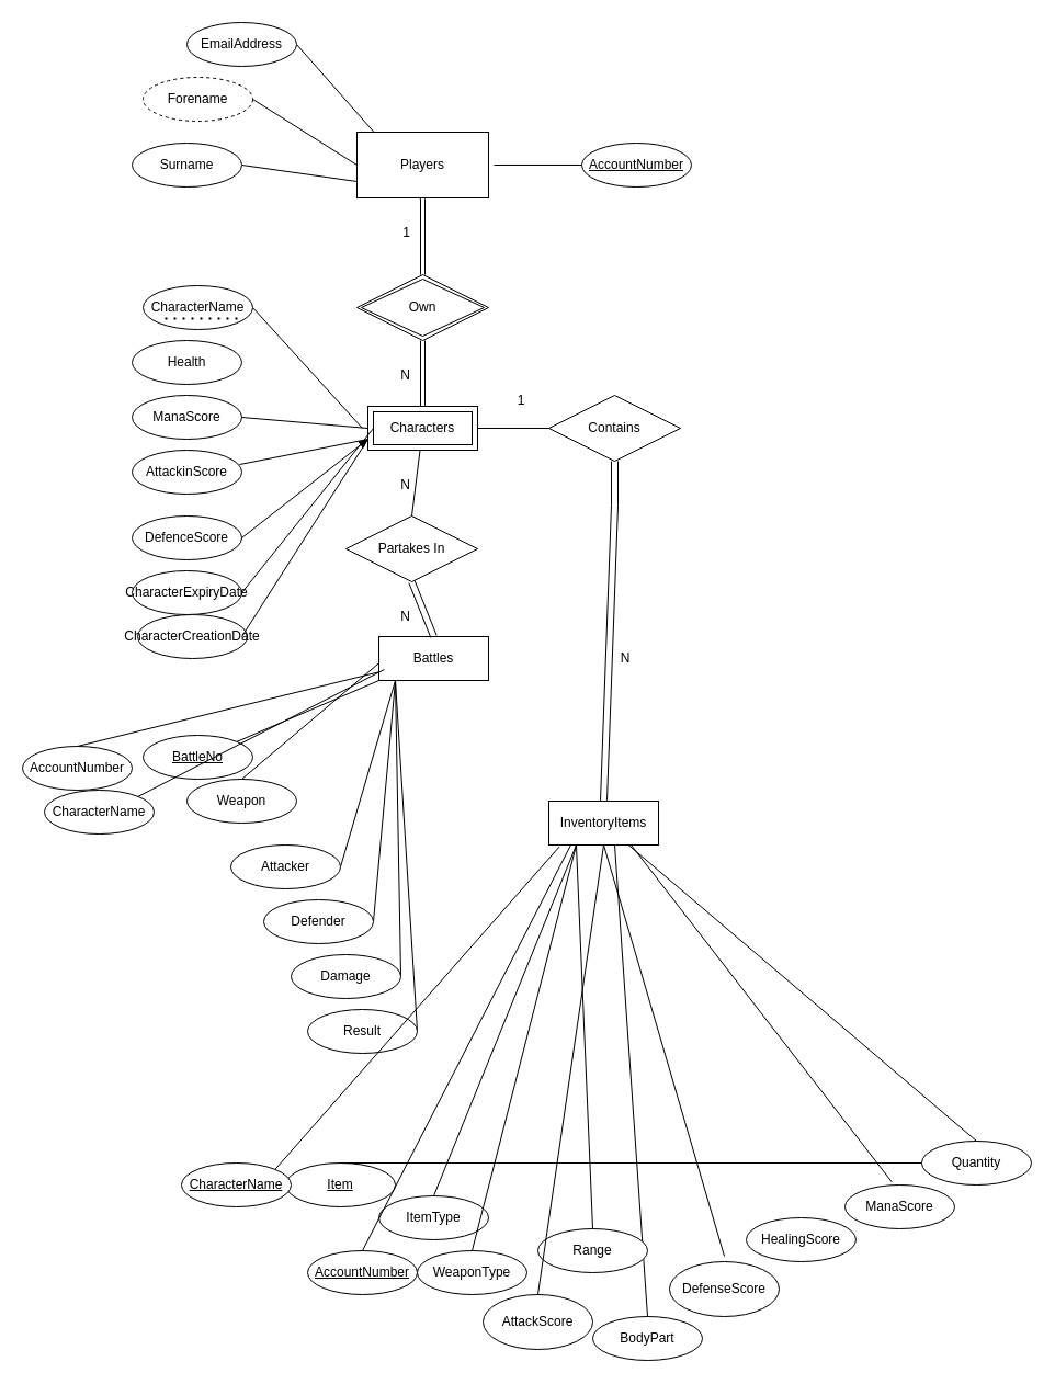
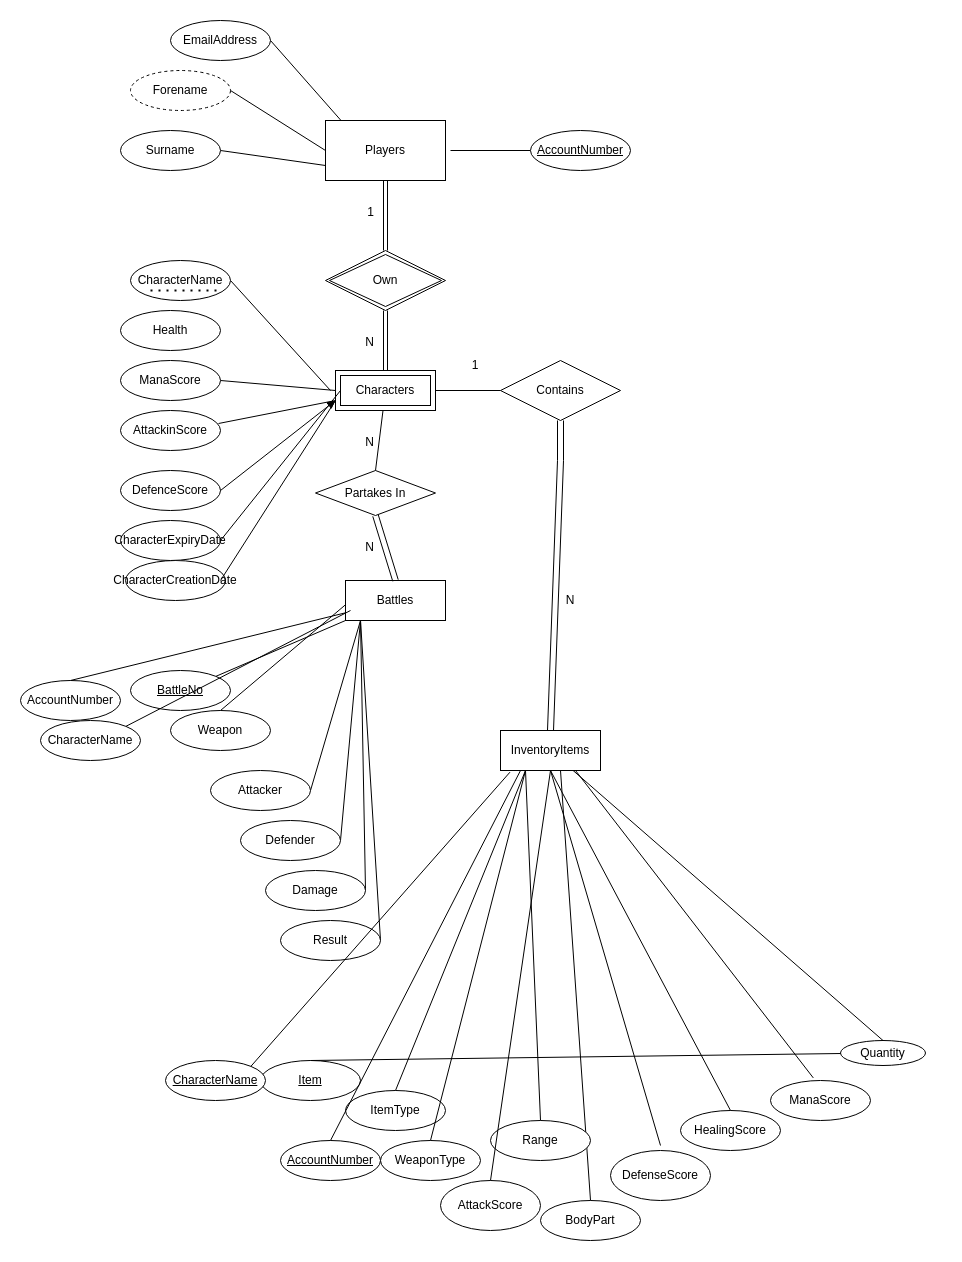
- <mxCell id="54" value="Partakes In" style="shape=rhombus;perimeter=rhombusPerimeter;whiteSpace=wrap;html=1;align=center;" parent="1" vertex="1"><mxGeometry x="315" y="470" width="120" height="60" as="geometry" /></mxCell>
+ <mxCell id="54" value="Partakes In" style="shape=rhombus;perimeter=rhombusPerimeter;whiteSpace=wrap;html=1;align=center;" parent="1" vertex="1"><mxGeometry x="315" y="470" width="120" height="45" as="geometry" /></mxCell>
+ <mxCell id="44" value="" style="endArrow=none;html=1;rounded=0;exitX=0.5;exitY=0;exitDx=0;exitDy=0;entryX=0.5;entryY=1;entryDx=0;entryDy=0;" parent="1" source="43" target="53" edge="1"><mxGeometry relative="1" as="geometry"><mxPoint x="810" y="1137" as="sourcePoint" /><mxPoint x="557" y="800" as="targetPoint" /></mxGeometry></mxCell>
- <mxCell id="32" value="Quantity" style="ellipse;whiteSpace=wrap;html=1;align=center;" parent="1" vertex="1"><mxGeometry x="840" y="1040" width="100" height="40" as="geometry" /></mxCell>
+ <mxCell id="32" value="Quantity" style="ellipse;whiteSpace=wrap;html=1;align=center;" parent="1" vertex="1"><mxGeometry x="840" y="1040" width="85" height="25" as="geometry" /></mxCell>
